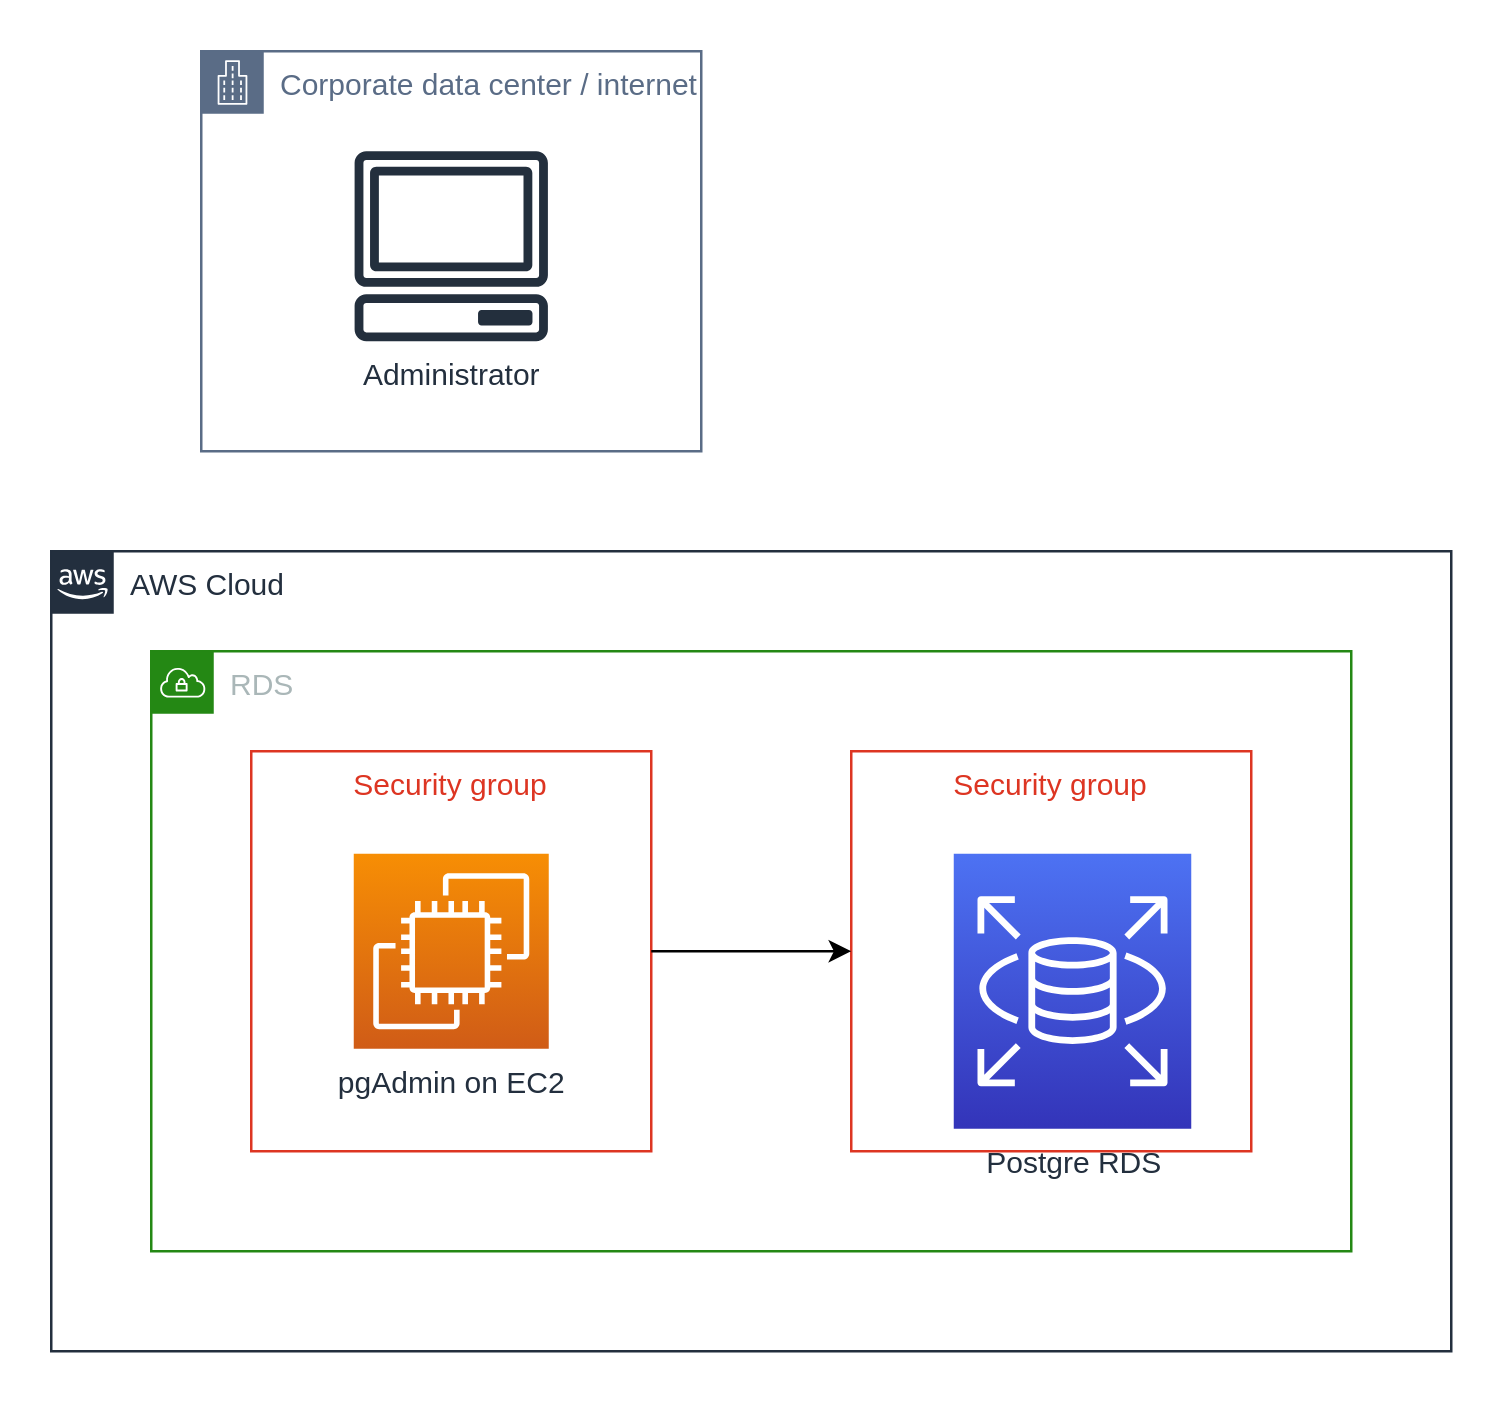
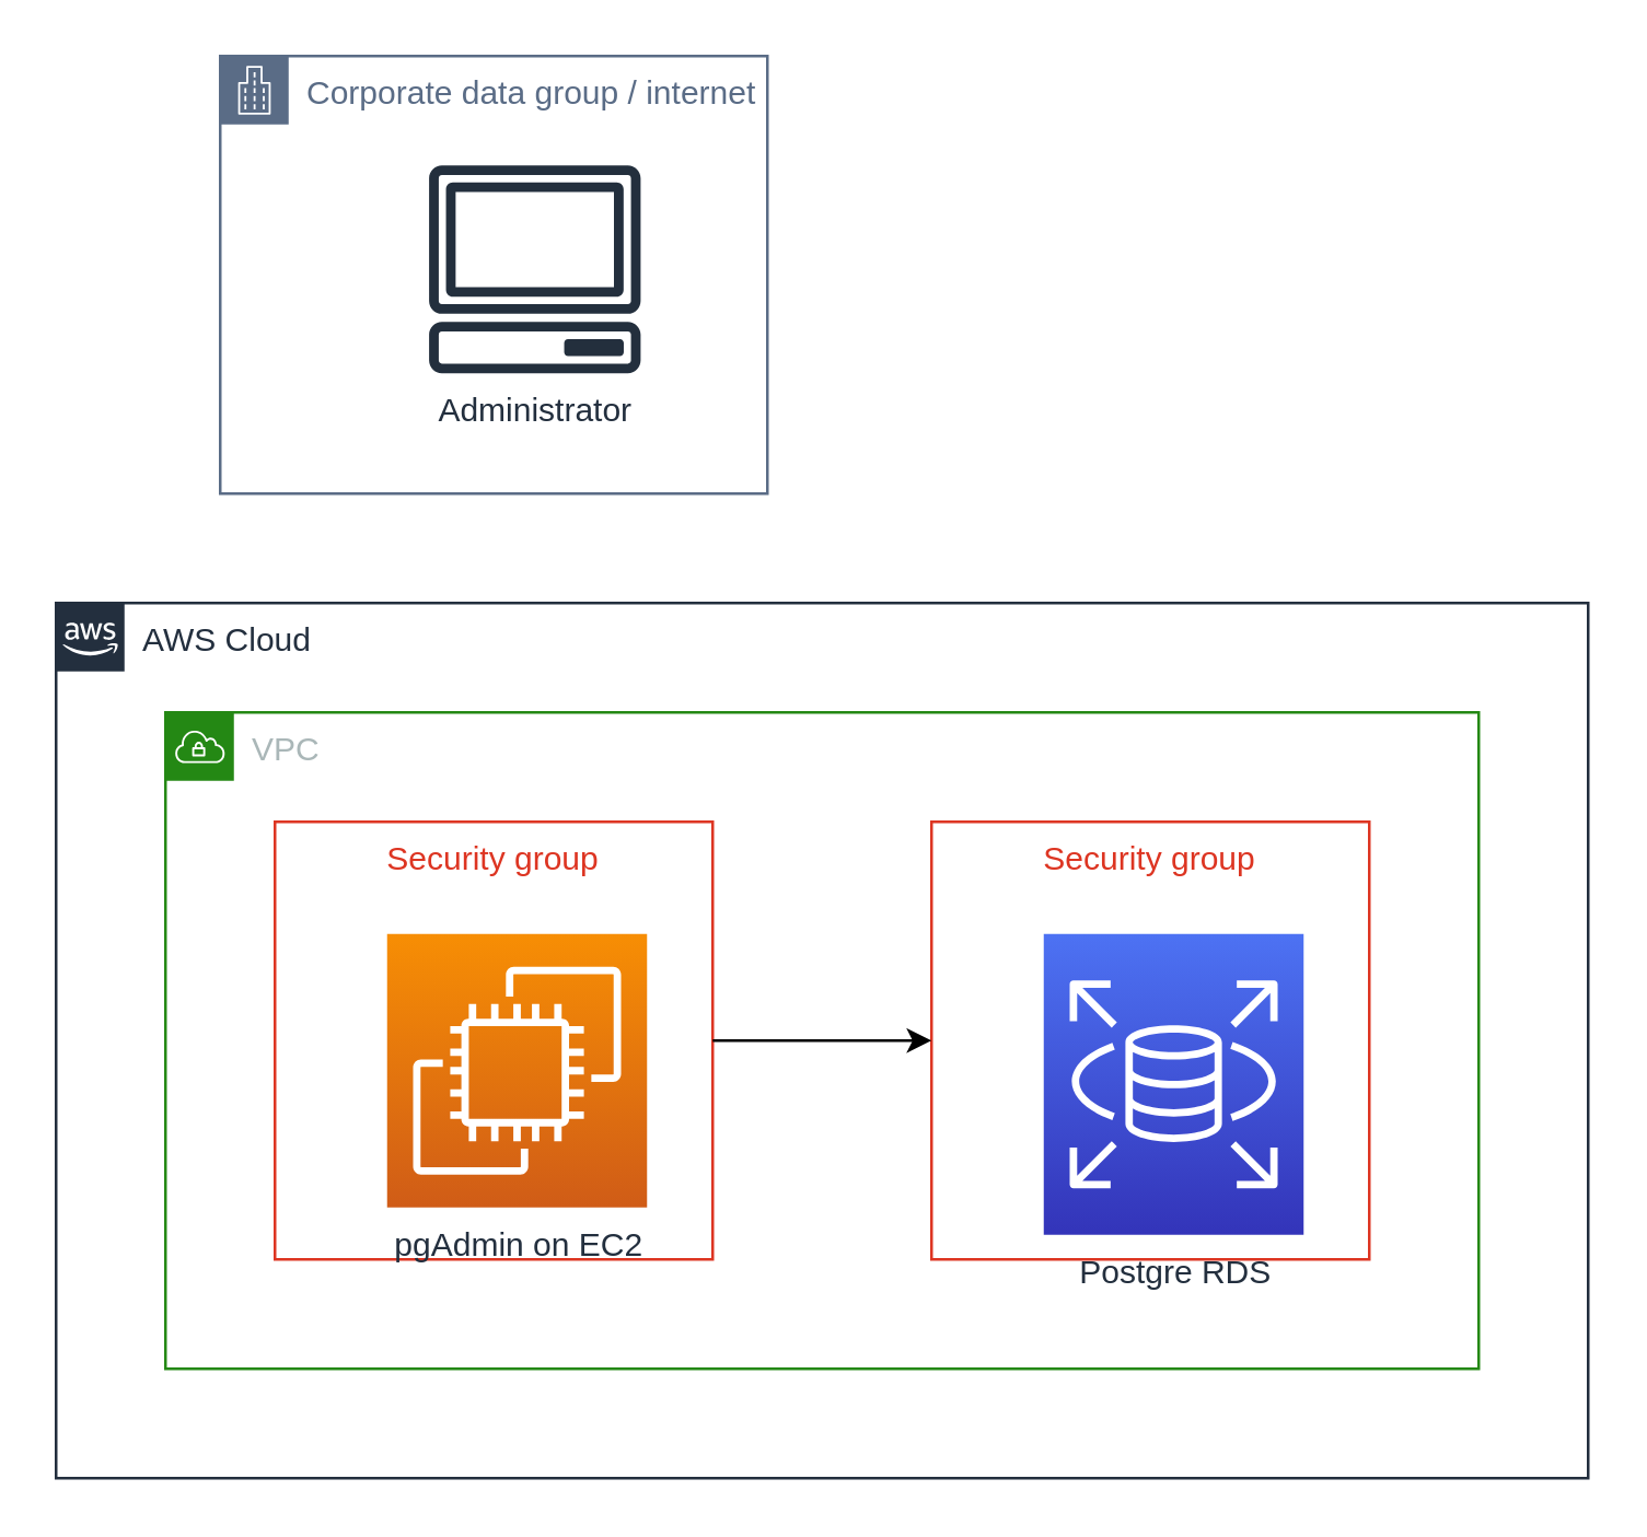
- <mxCell id="9" value="Corporate data center / internet" style="points=[[0,0],[0.25,0],[0.5,0],[0.75,0],[1,0],[1,0.25],[1,0.5],[1,0.75],[1,1],[0.75,1],[0.5,1],[0.25,1],[0,1],[0,0.75],[0,0.5],[0,0.25]];outlineConnect=0;gradientColor=none;html=1;whiteSpace=wrap;fontSize=12;fontStyle=0;shape=mxgraph.aws4.group;grIcon=mxgraph.aws4.group_corporate_data_center;strokeColor=#5A6C86;fillColor=none;verticalAlign=top;align=left;spacingLeft=30;fontColor=#5A6C86;dashed=0;" vertex="1" parent="1"><mxGeometry x="80" y="20" width="200" height="160" as="geometry" /></mxCell>
+ <mxCell id="9" value="Corporate data group / internet" style="points=[[0,0],[0.25,0],[0.5,0],[0.75,0],[1,0],[1,0.25],[1,0.5],[1,0.75],[1,1],[0.75,1],[0.5,1],[0.25,1],[0,1],[0,0.75],[0,0.5],[0,0.25]];outlineConnect=0;gradientColor=none;html=1;whiteSpace=wrap;fontSize=12;fontStyle=0;shape=mxgraph.aws4.group;grIcon=mxgraph.aws4.group_corporate_data_center;strokeColor=#5A6C86;fillColor=none;verticalAlign=top;align=left;spacingLeft=30;fontColor=#5A6C86;dashed=0;" vertex="1" parent="1"><mxGeometry x="80" y="20" width="200" height="160" as="geometry" /></mxCell>
- <mxCell id="10" value="Administrator" style="sketch=0;outlineConnect=0;fontColor=#232F3E;gradientColor=none;fillColor=#232F3D;strokeColor=none;dashed=0;verticalLabelPosition=bottom;verticalAlign=top;align=center;html=1;fontSize=12;fontStyle=0;aspect=fixed;pointerEvents=1;shape=mxgraph.aws4.client;" vertex="1" parent="1"><mxGeometry x="141" y="60" width="78" height="76" as="geometry" /></mxCell>
+ <mxCell id="10" value="Administrator" style="sketch=0;outlineConnect=0;fontColor=#232F3E;gradientColor=none;fillColor=#232F3D;strokeColor=none;dashed=0;verticalLabelPosition=bottom;verticalAlign=top;align=center;html=1;fontSize=12;fontStyle=0;aspect=fixed;pointerEvents=1;shape=mxgraph.aws4.client;" vertex="1" parent="1"><mxGeometry x="156" y="60" width="78" height="76" as="geometry" /></mxCell>
- <mxCell id="2" value="RDS" style="points=[[0,0],[0.25,0],[0.5,0],[0.75,0],[1,0],[1,0.25],[1,0.5],[1,0.75],[1,1],[0.75,1],[0.5,1],[0.25,1],[0,1],[0,0.75],[0,0.5],[0,0.25]];outlineConnect=0;gradientColor=none;html=1;whiteSpace=wrap;fontSize=12;fontStyle=0;shape=mxgraph.aws4.group;grIcon=mxgraph.aws4.group_vpc;strokeColor=#248814;fillColor=none;verticalAlign=top;align=left;spacingLeft=30;fontColor=#AAB7B8;dashed=0;" vertex="1" parent="1"><mxGeometry x="60" y="260" width="480" height="240" as="geometry" /></mxCell>
+ <mxCell id="2" value="VPC" style="points=[[0,0],[0.25,0],[0.5,0],[0.75,0],[1,0],[1,0.25],[1,0.5],[1,0.75],[1,1],[0.75,1],[0.5,1],[0.25,1],[0,1],[0,0.75],[0,0.5],[0,0.25]];outlineConnect=0;gradientColor=none;html=1;whiteSpace=wrap;fontSize=12;fontStyle=0;shape=mxgraph.aws4.group;grIcon=mxgraph.aws4.group_vpc;strokeColor=#248814;fillColor=none;verticalAlign=top;align=left;spacingLeft=30;fontColor=#AAB7B8;dashed=0;" vertex="1" parent="1"><mxGeometry x="60" y="260" width="480" height="240" as="geometry" /></mxCell>
- <mxCell id="7" value="pgAdmin on EC2" style="sketch=0;points=[[0,0,0],[0.25,0,0],[0.5,0,0],[0.75,0,0],[1,0,0],[0,1,0],[0.25,1,0],[0.5,1,0],[0.75,1,0],[1,1,0],[0,0.25,0],[0,0.5,0],[0,0.75,0],[1,0.25,0],[1,0.5,0],[1,0.75,0]];outlineConnect=0;fontColor=#232F3E;gradientColor=#F78E04;gradientDirection=north;fillColor=#D05C17;strokeColor=#ffffff;dashed=0;verticalLabelPosition=bottom;verticalAlign=top;align=center;html=1;fontSize=12;fontStyle=0;aspect=fixed;shape=mxgraph.aws4.resourceIcon;resIcon=mxgraph.aws4.ec2;" vertex="1" parent="1"><mxGeometry x="141" y="341" width="78" height="78" as="geometry" /></mxCell>
+ <mxCell id="7" value="pgAdmin on EC2" style="sketch=0;points=[[0,0,0],[0.25,0,0],[0.5,0,0],[0.75,0,0],[1,0,0],[0,1,0],[0.25,1,0],[0.5,1,0],[0.75,1,0],[1,1,0],[0,0.25,0],[0,0.5,0],[0,0.75,0],[1,0.25,0],[1,0.5,0],[1,0.75,0]];outlineConnect=0;fontColor=#232F3E;gradientColor=#F78E04;gradientDirection=north;fillColor=#D05C17;strokeColor=#ffffff;dashed=0;verticalLabelPosition=bottom;verticalAlign=top;align=center;html=1;fontSize=12;fontStyle=0;aspect=fixed;shape=mxgraph.aws4.resourceIcon;resIcon=mxgraph.aws4.ec2;" vertex="1" parent="1"><mxGeometry x="141" y="341" width="95" height="100" as="geometry" /></mxCell>
